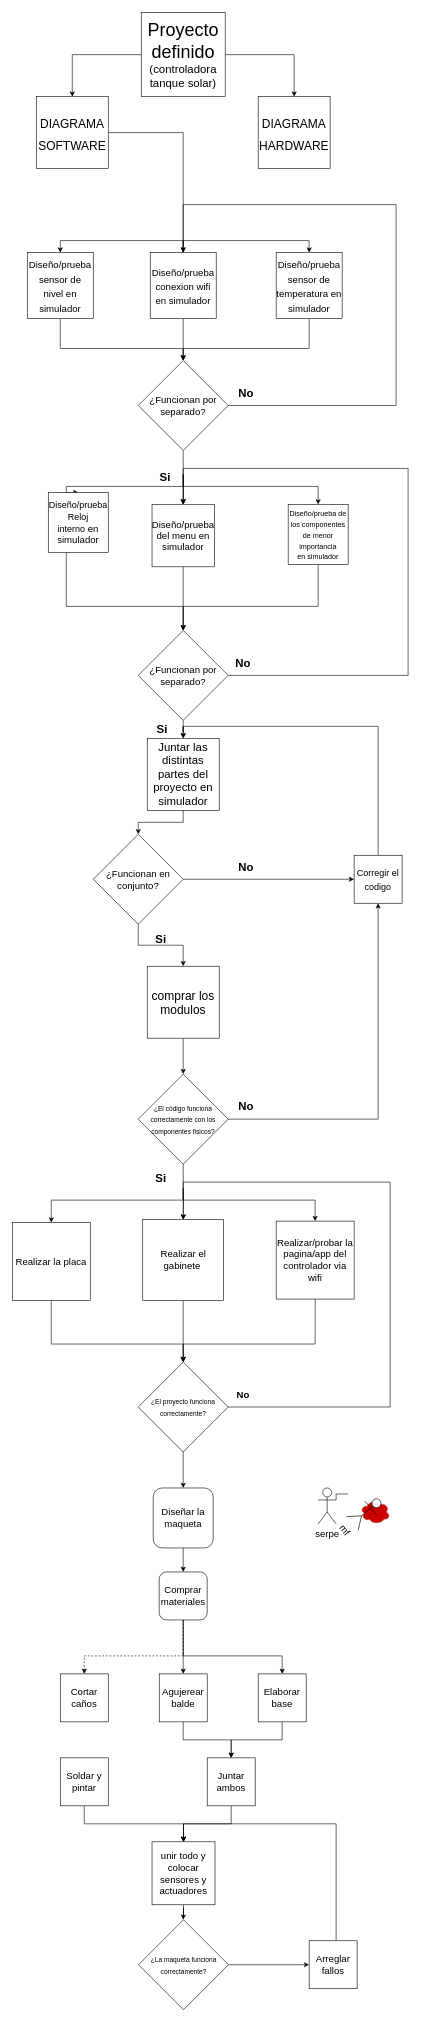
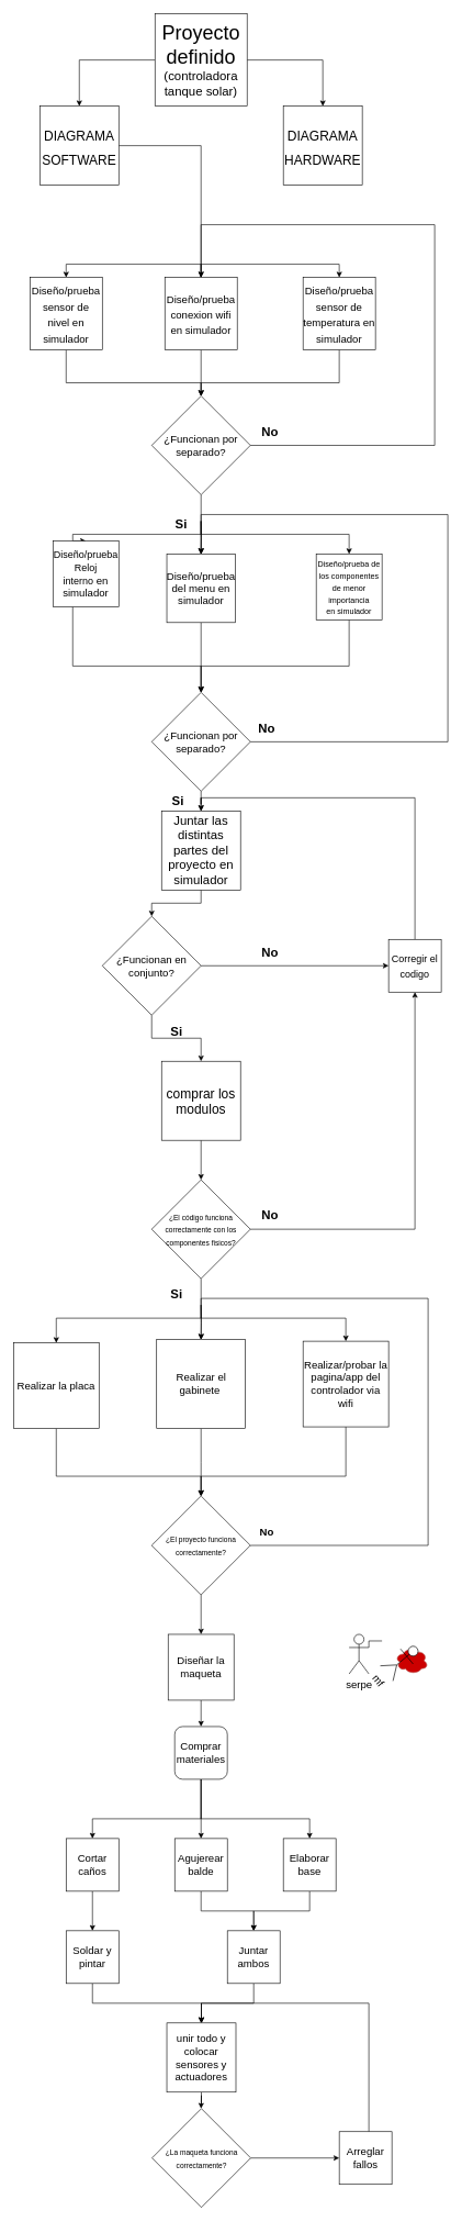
- <mxCell id="64" value="Diseñar la maqueta" style="whiteSpace=wrap;html=1;aspect=fixed;fontSize=16;rounded=1;" vertex="1" parent="1"><mxGeometry x="255" y="2480" width="100" height="100" as="geometry" /></mxCell>
+ <mxCell id="64" value="Diseñar la maqueta" style="whiteSpace=wrap;html=1;aspect=fixed;fontSize=16;" vertex="1" parent="1"><mxGeometry x="255" y="2480" width="100" height="100" as="geometry" /></mxCell>
- <mxCell id="73" style="edgeStyle=orthogonalEdgeStyle;rounded=0;orthogonalLoop=1;jettySize=auto;html=1;entryX=0.5;entryY=0;entryDx=0;entryDy=0;fontSize=16;dashed=1;" edge="1" parent="1" source="74" target="68"><mxGeometry relative="1" as="geometry"><Array as="points"><mxPoint x="305" y="2760" /><mxPoint x="140" y="2760" /></Array></mxGeometry></mxCell>
+ <mxCell id="73" style="edgeStyle=orthogonalEdgeStyle;rounded=0;orthogonalLoop=1;jettySize=auto;html=1;entryX=0.5;entryY=0;entryDx=0;entryDy=0;fontSize=16;" edge="1" parent="1" source="74" target="68"><mxGeometry relative="1" as="geometry"><Array as="points"><mxPoint x="305" y="2760" /><mxPoint x="140" y="2760" /></Array></mxGeometry></mxCell>
+ <mxCell id="67" style="edgeStyle=orthogonalEdgeStyle;rounded=0;orthogonalLoop=1;jettySize=auto;html=1;entryX=0.5;entryY=0;entryDx=0;entryDy=0;fontSize=16;" edge="1" parent="1" source="68" target="76"><mxGeometry relative="1" as="geometry" /></mxCell>
